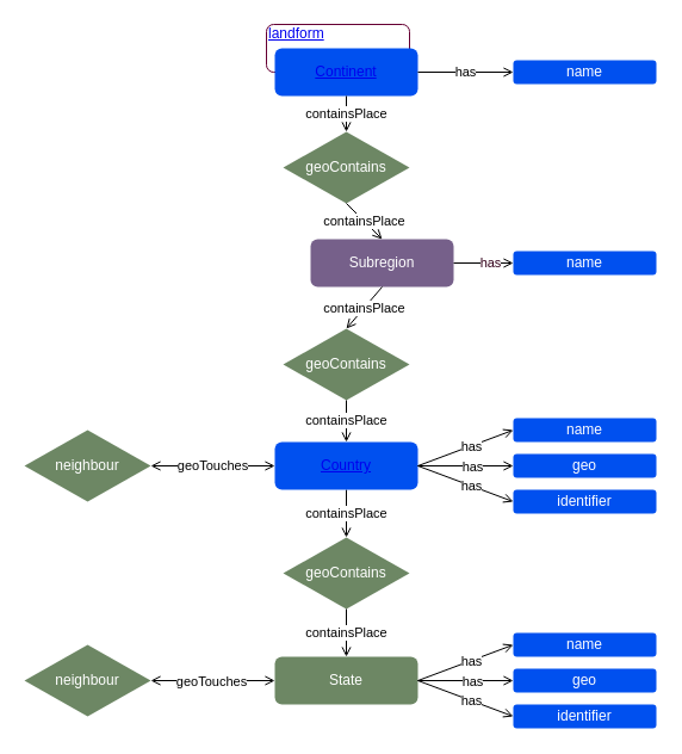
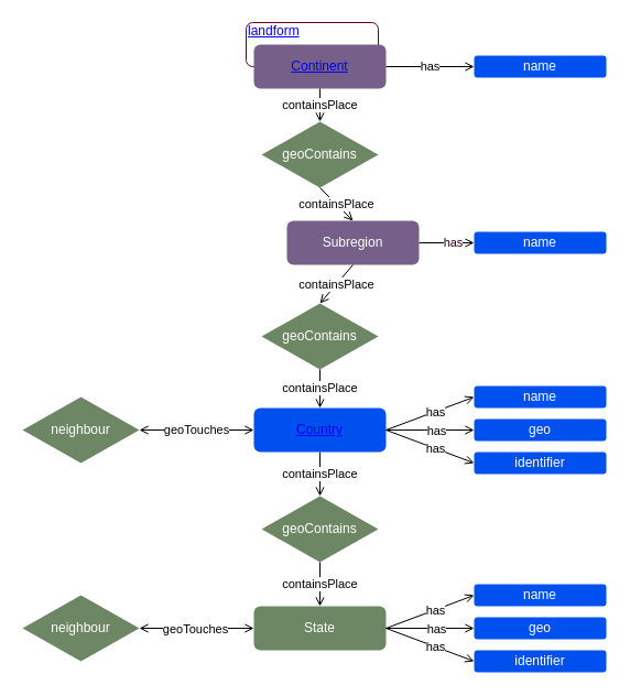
- <mxCell id="25" value="&lt;a href=&quot;schema.org/Continent&quot;&gt;Continent&lt;/a&gt;" style="rounded=1;whiteSpace=wrap;html=1;fontSize=12;glass=0;strokeWidth=1;shadow=0;fillColor=#0050ef;fontColor=#ffffff;strokeColor=none;" vertex="1" parent="1"><mxGeometry x="230" y="40" width="120" height="40" as="geometry" /></mxCell>
+ <mxCell id="25" value="&lt;a href=&quot;schema.org/Continent&quot;&gt;Continent&lt;/a&gt;" style="rounded=1;whiteSpace=wrap;html=1;fontSize=12;glass=0;strokeWidth=1;shadow=0;fillColor=#76608a;fontColor=#ffffff;strokeColor=none;" vertex="1" parent="1"><mxGeometry x="230" y="40" width="120" height="40" as="geometry" /></mxCell>
